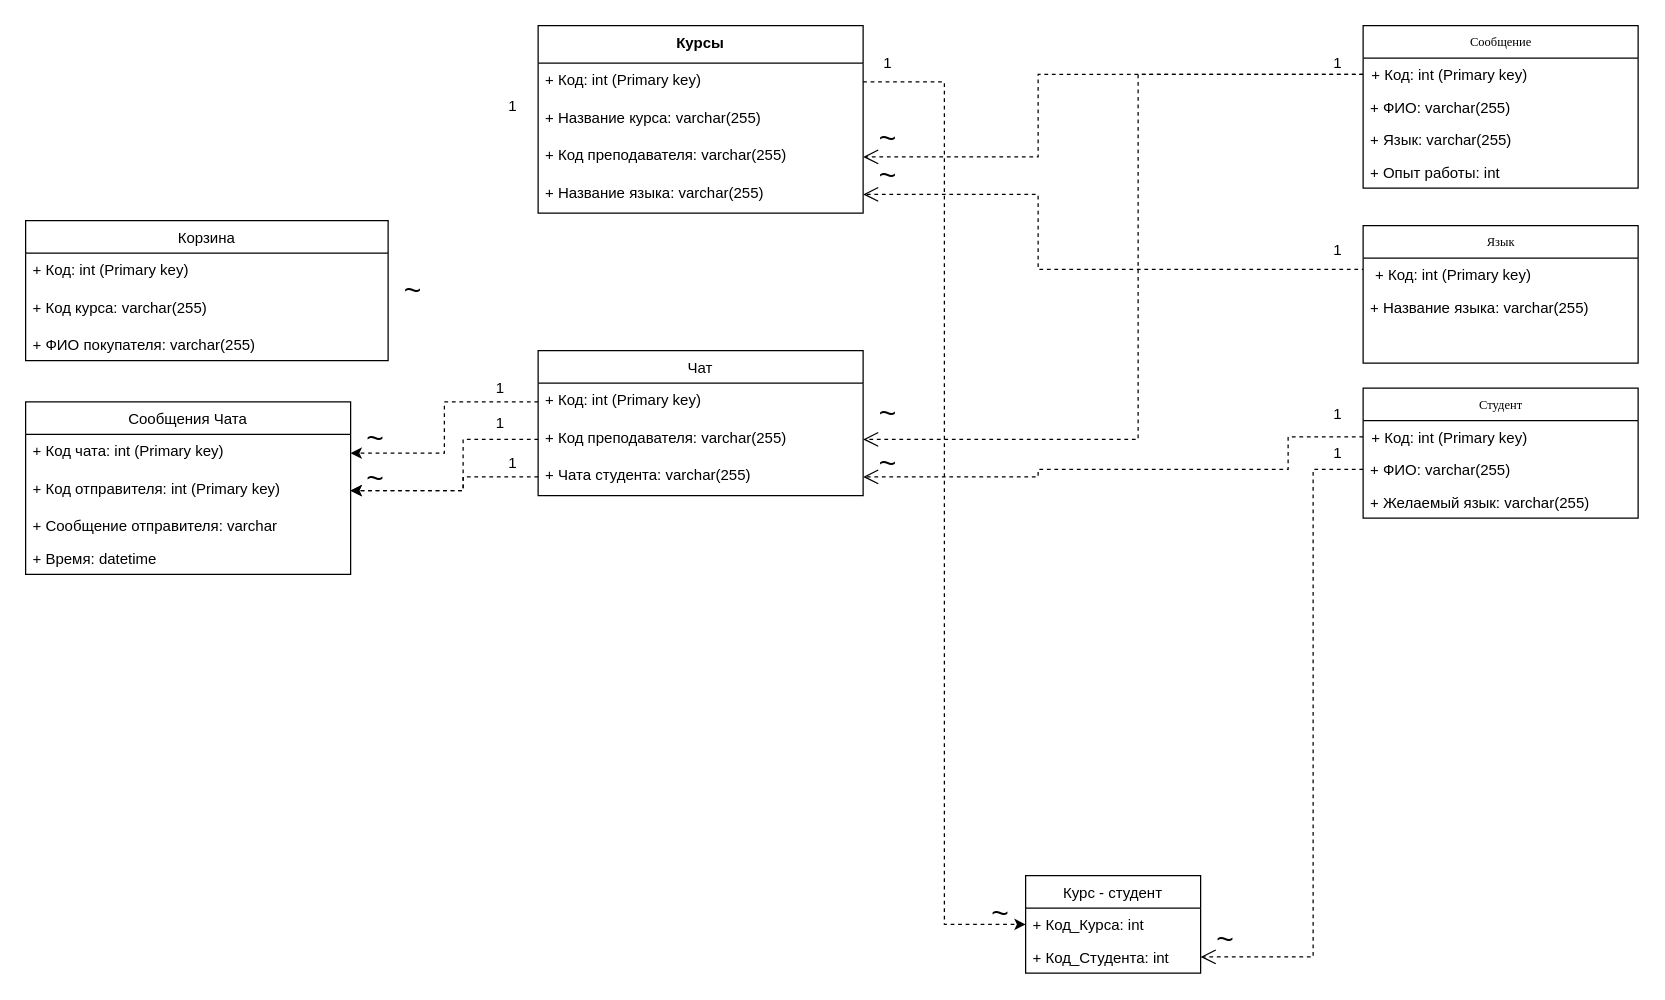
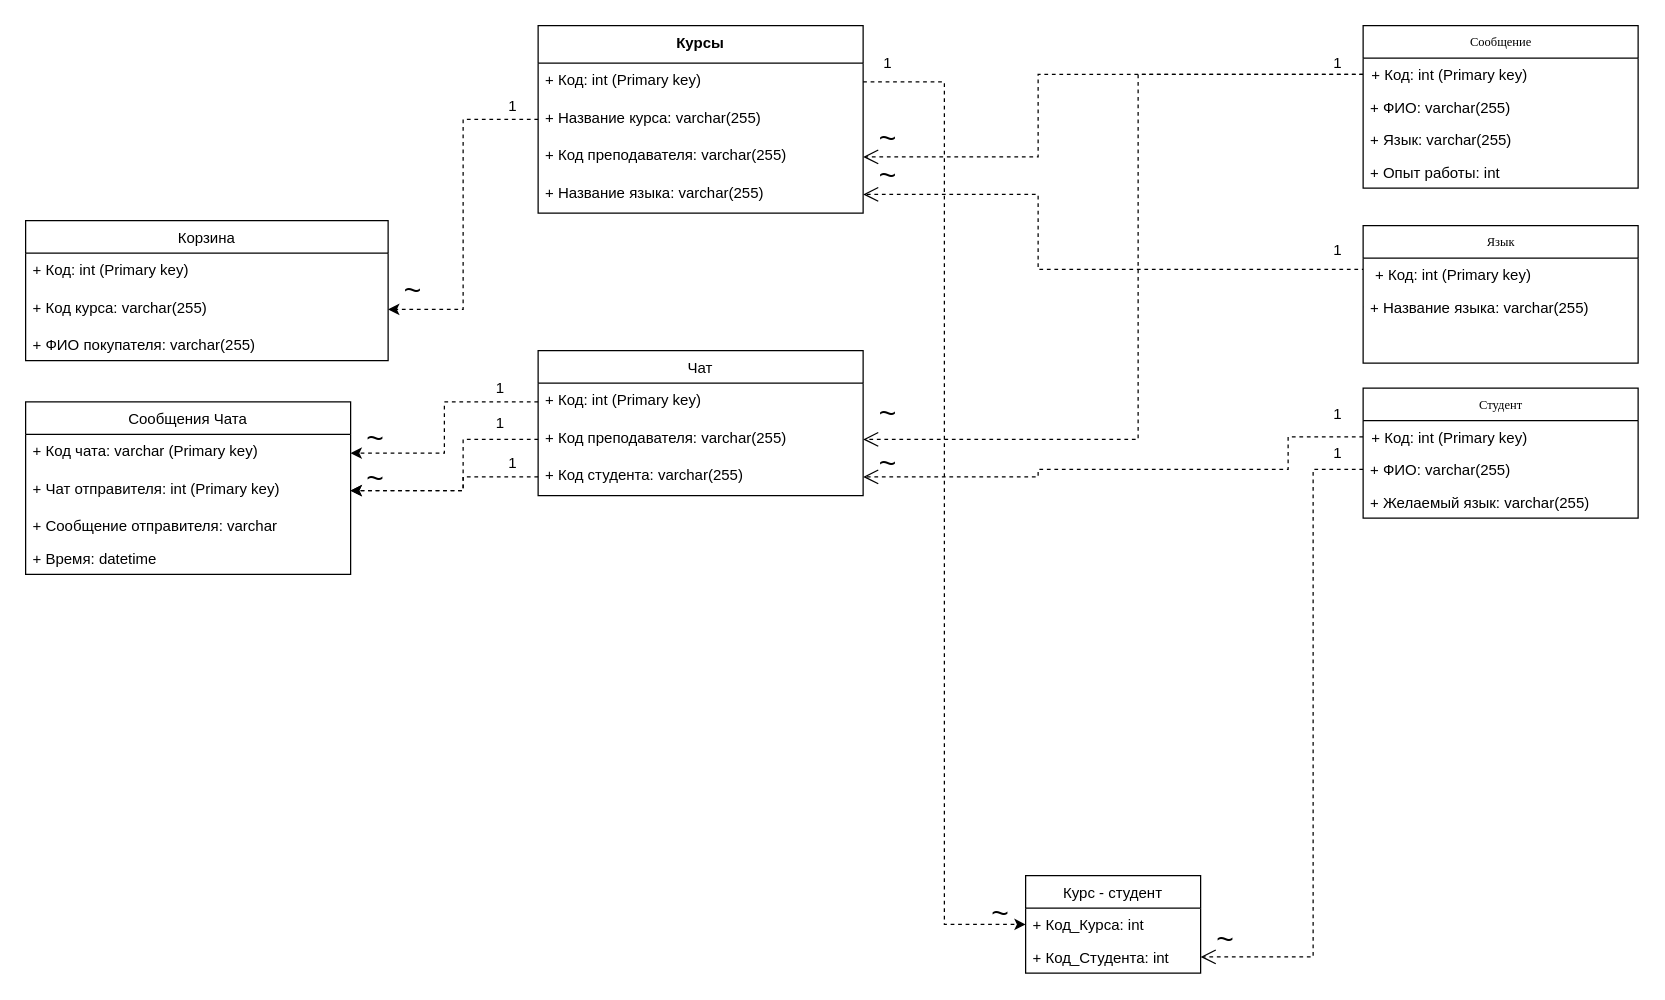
+ <mxCell id="19" style="edgeStyle=orthogonalEdgeStyle;rounded=0;orthogonalLoop=1;jettySize=auto;html=1;exitX=0;exitY=0.5;exitDx=0;exitDy=0;entryX=1;entryY=0.5;entryDx=0;entryDy=0;fontSize=12;dashed=1;" parent="1" source="22" target="28" edge="1"><mxGeometry relative="1" as="geometry" /></mxCell>
- <mxCell id="51" value="+ Код чата: int (Primary key)" style="text;strokeColor=none;fillColor=none;align=left;verticalAlign=top;spacingLeft=4;spacingRight=4;overflow=hidden;rotatable=0;points=[[0,0.5],[1,0.5]];portConstraint=eastwest;" parent="50" vertex="1"><mxGeometry y="26" width="260" height="30" as="geometry" /></mxCell>
+ <mxCell id="51" value="+ Код чата: varchar (Primary key)" style="text;strokeColor=none;fillColor=none;align=left;verticalAlign=top;spacingLeft=4;spacingRight=4;overflow=hidden;rotatable=0;points=[[0,0.5],[1,0.5]];portConstraint=eastwest;" parent="50" vertex="1"><mxGeometry y="26" width="260" height="30" as="geometry" /></mxCell>
- <mxCell id="60" value="+ Чата студента: varchar(255)" style="text;strokeColor=none;fillColor=none;align=left;verticalAlign=top;spacingLeft=4;spacingRight=4;overflow=hidden;rotatable=0;points=[[0,0.5],[1,0.5]];portConstraint=eastwest;" parent="57" vertex="1"><mxGeometry y="86" width="260" height="30" as="geometry" /></mxCell>
+ <mxCell id="60" value="+ Код студента: varchar(255)" style="text;strokeColor=none;fillColor=none;align=left;verticalAlign=top;spacingLeft=4;spacingRight=4;overflow=hidden;rotatable=0;points=[[0,0.5],[1,0.5]];portConstraint=eastwest;" parent="57" vertex="1"><mxGeometry y="86" width="260" height="30" as="geometry" /></mxCell>
- <mxCell id="52" value="+ Код отправителя: int (Primary key)" style="text;strokeColor=none;fillColor=none;align=left;verticalAlign=top;spacingLeft=4;spacingRight=4;overflow=hidden;rotatable=0;points=[[0,0.5],[1,0.5]];portConstraint=eastwest;" parent="50" vertex="1"><mxGeometry y="56" width="260" height="30" as="geometry" /></mxCell>
+ <mxCell id="52" value="+ Чат отправителя: int (Primary key)" style="text;strokeColor=none;fillColor=none;align=left;verticalAlign=top;spacingLeft=4;spacingRight=4;overflow=hidden;rotatable=0;points=[[0,0.5],[1,0.5]];portConstraint=eastwest;" parent="50" vertex="1"><mxGeometry y="56" width="260" height="30" as="geometry" /></mxCell>
